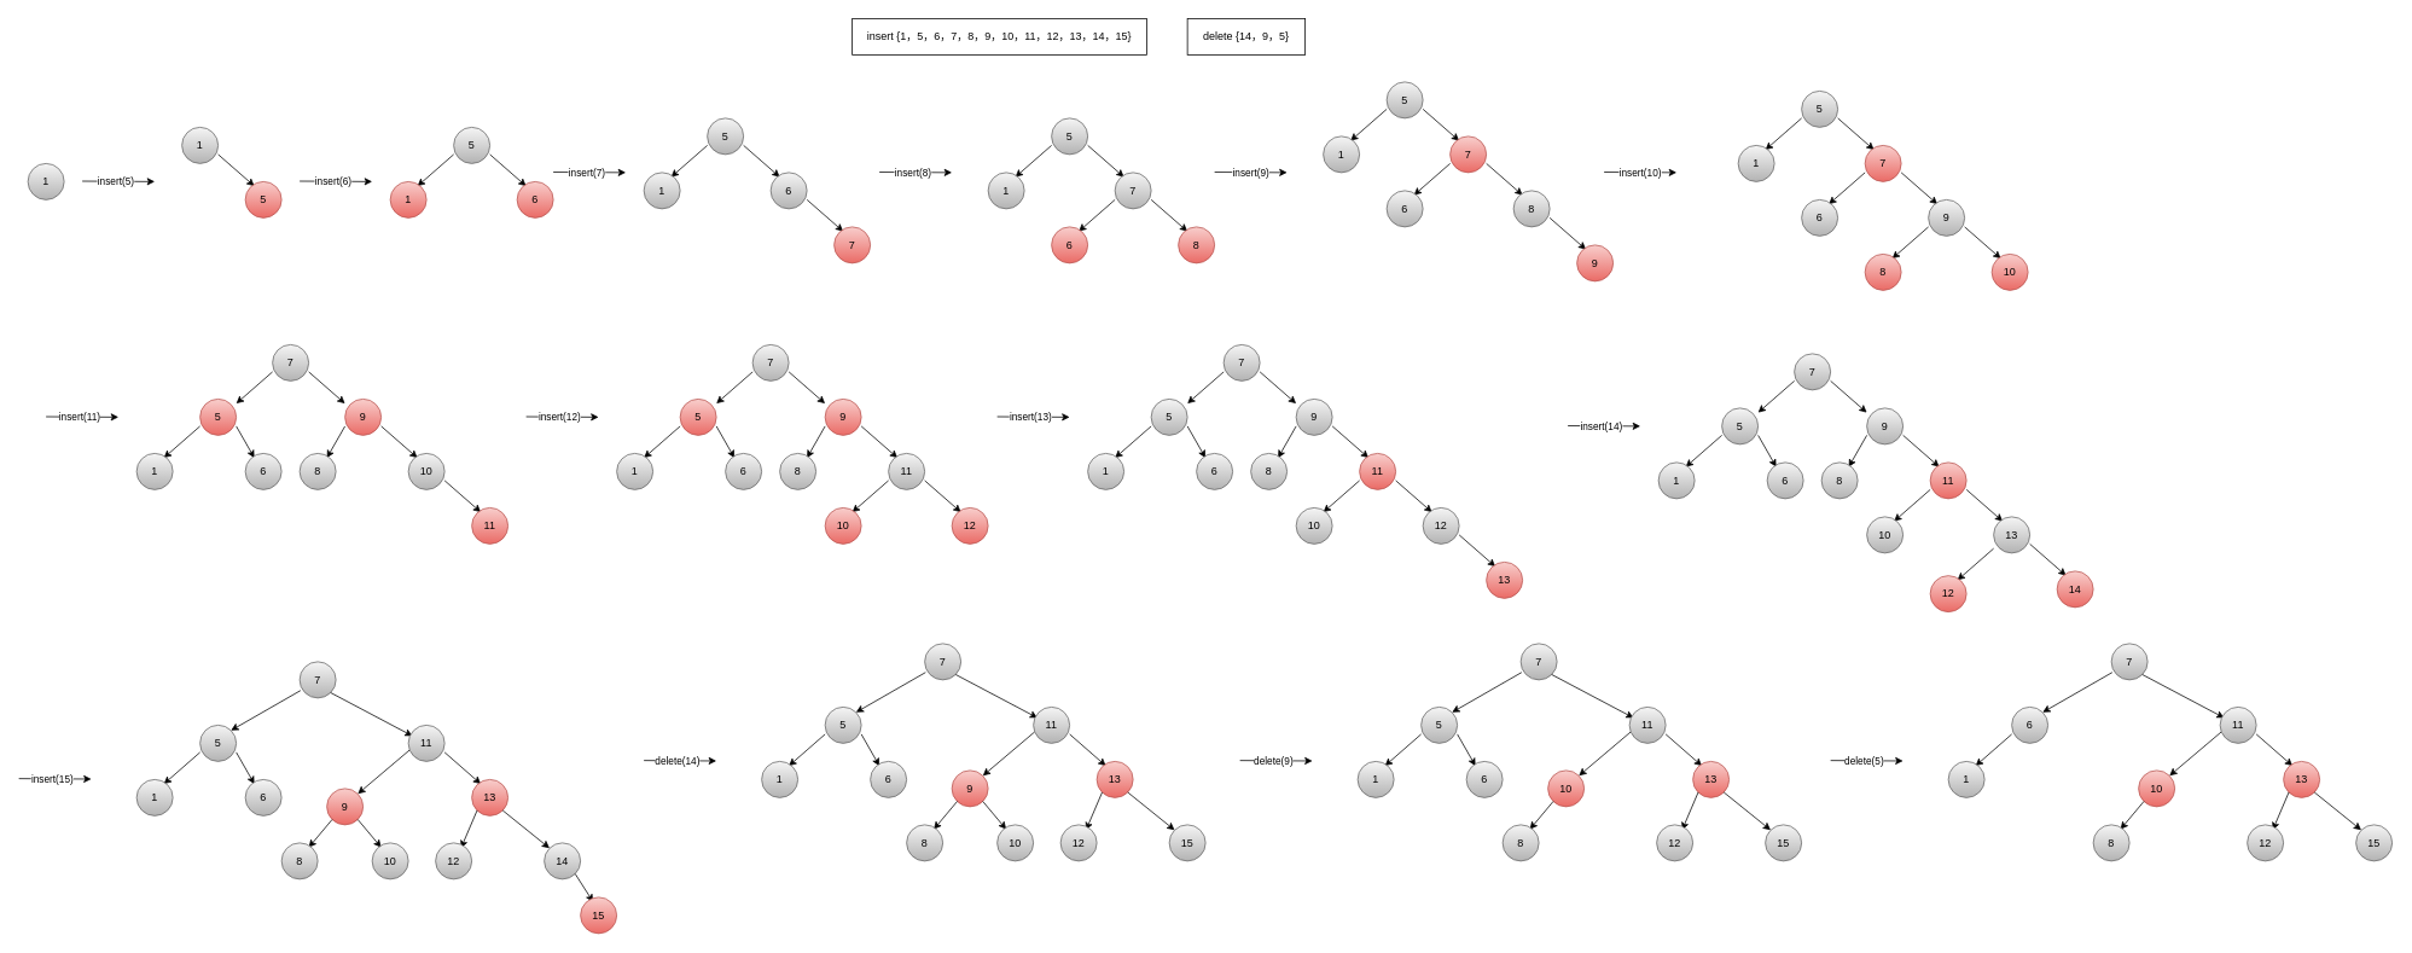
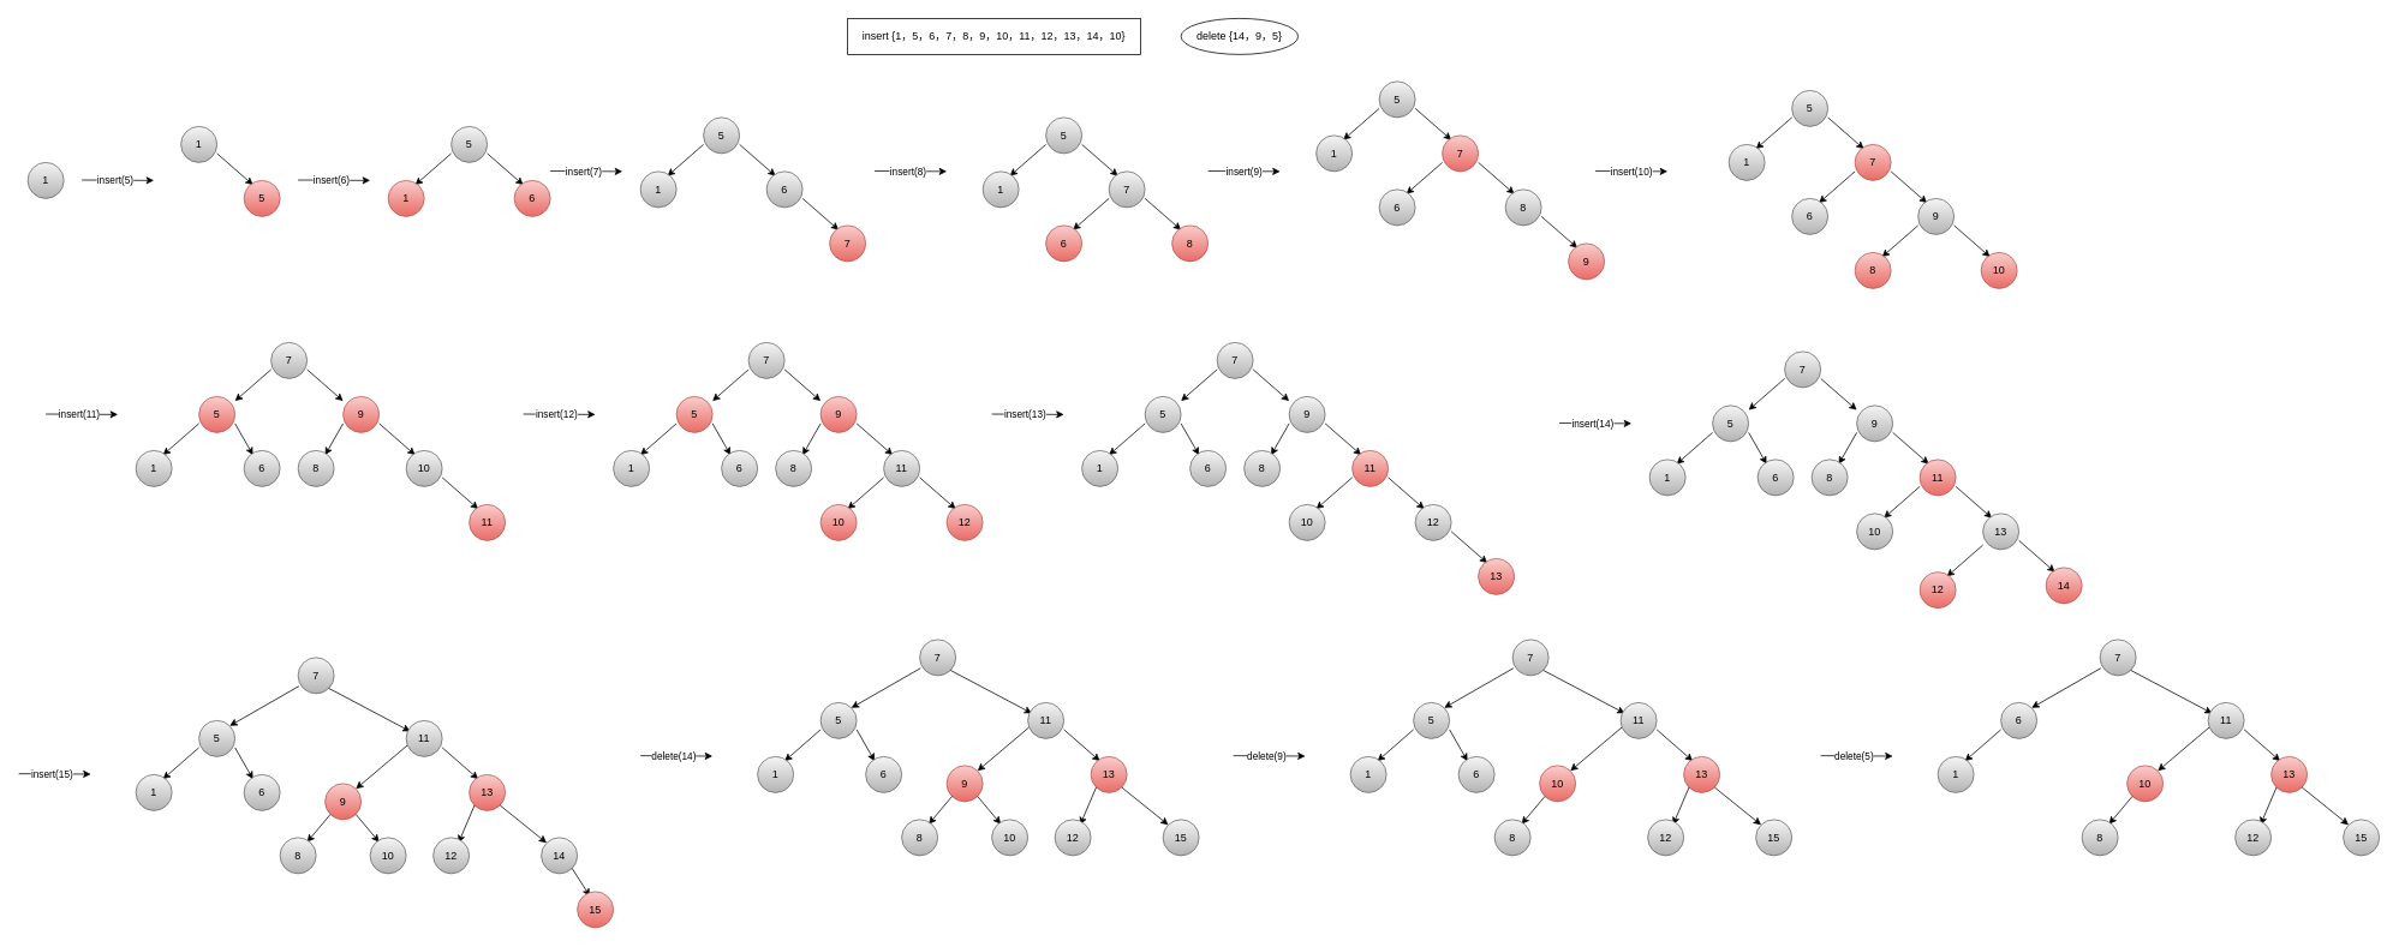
- <mxCell id="3" value="insert {1，5，6，7，8，9，10，11，12，13，14，15}" style="rounded=0;whiteSpace=wrap;html=1;" vertex="1" parent="1"><mxGeometry x="940" y="20" width="325" height="40" as="geometry" /></mxCell>
+ <mxCell id="3" value="insert {1，5，6，7，8，9，10，11，12，13，14，10}" style="rounded=0;whiteSpace=wrap;html=1;" vertex="1" parent="1"><mxGeometry x="940" y="20" width="325" height="40" as="geometry" /></mxCell>
- <mxCell id="169" value="delete {14，9，5}" style="rounded=0;whiteSpace=wrap;html=1;" vertex="1" parent="1"><mxGeometry x="1310" y="20" width="130" height="40" as="geometry" /></mxCell>
+ <mxCell id="169" value="delete {14，9，5}" style="ellipse;whiteSpace=wrap;html=1;" vertex="1" parent="1"><mxGeometry x="1310" y="20" width="130" height="40" as="geometry" /></mxCell>
